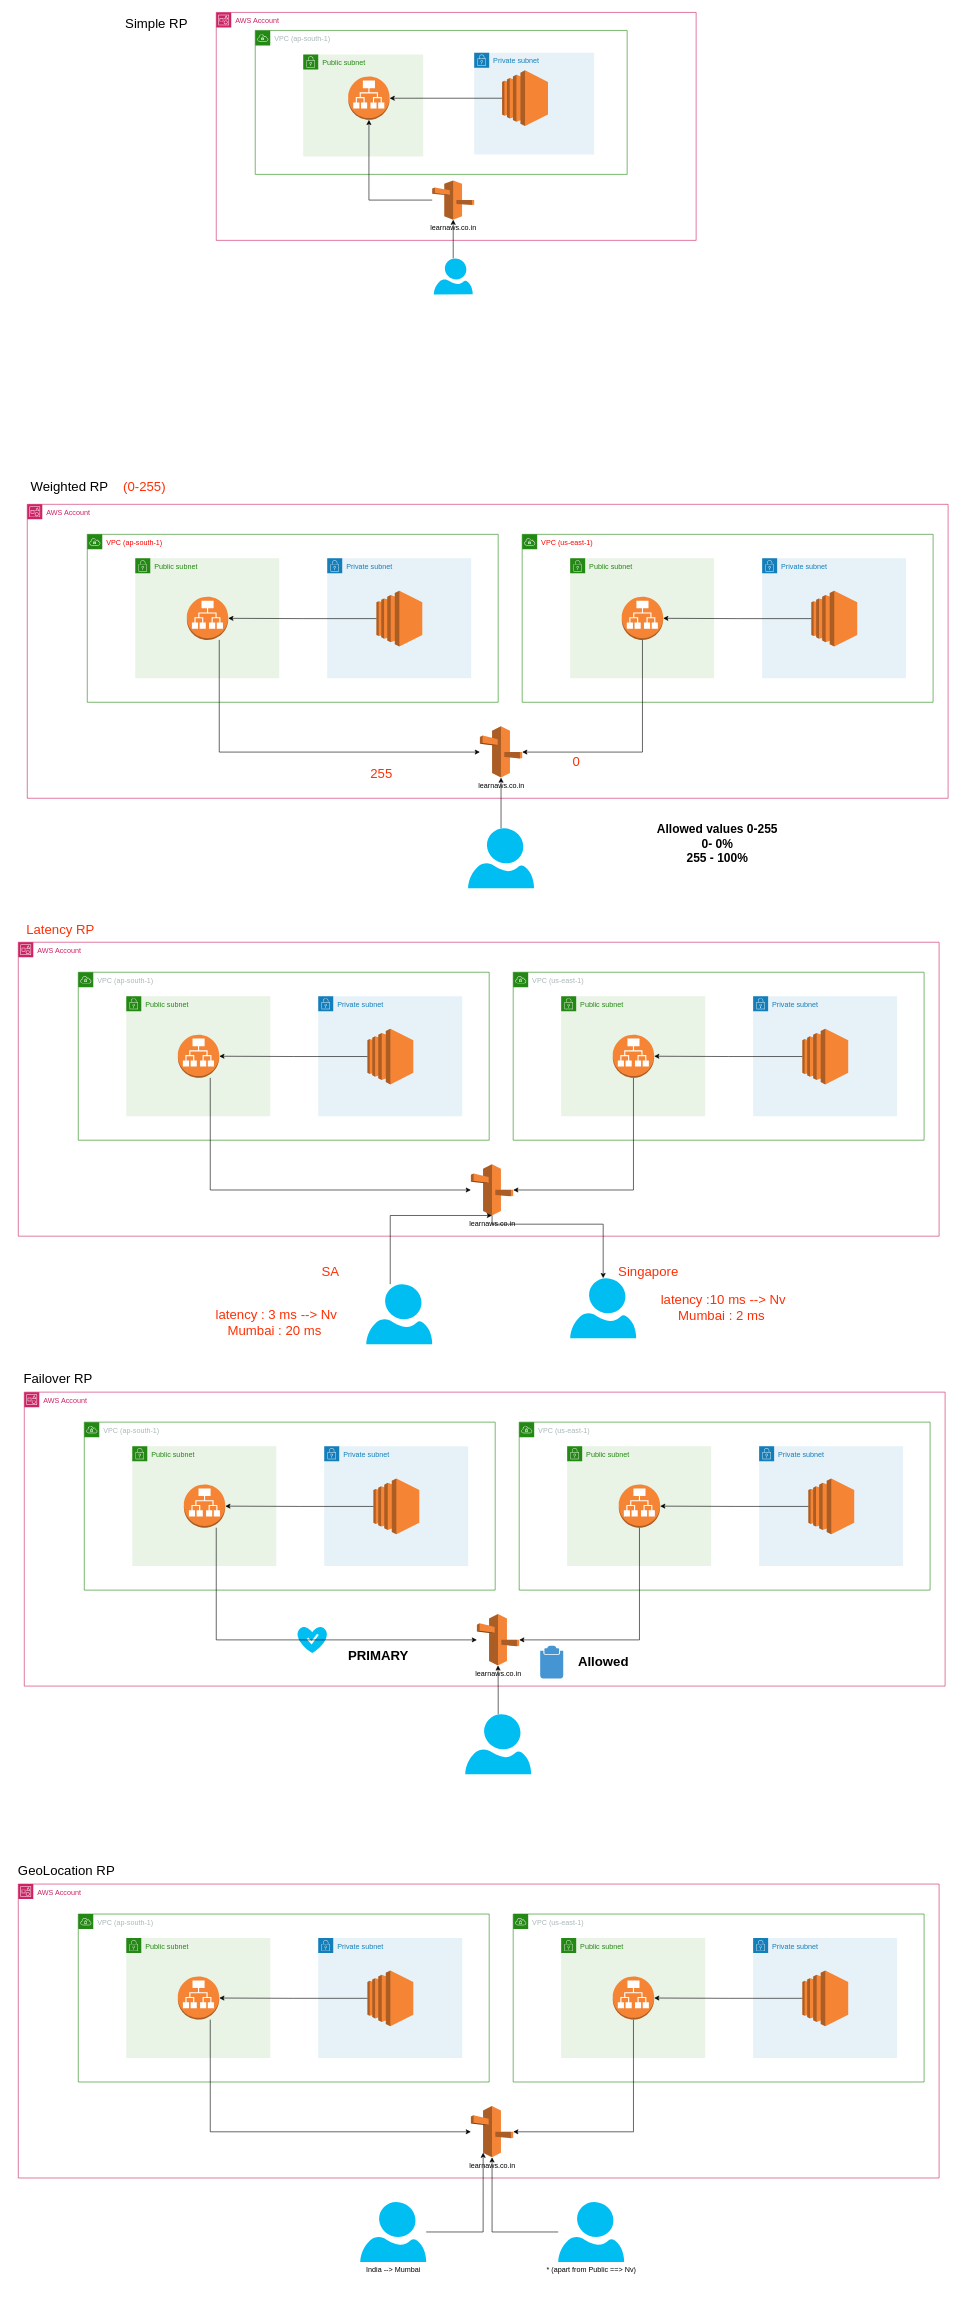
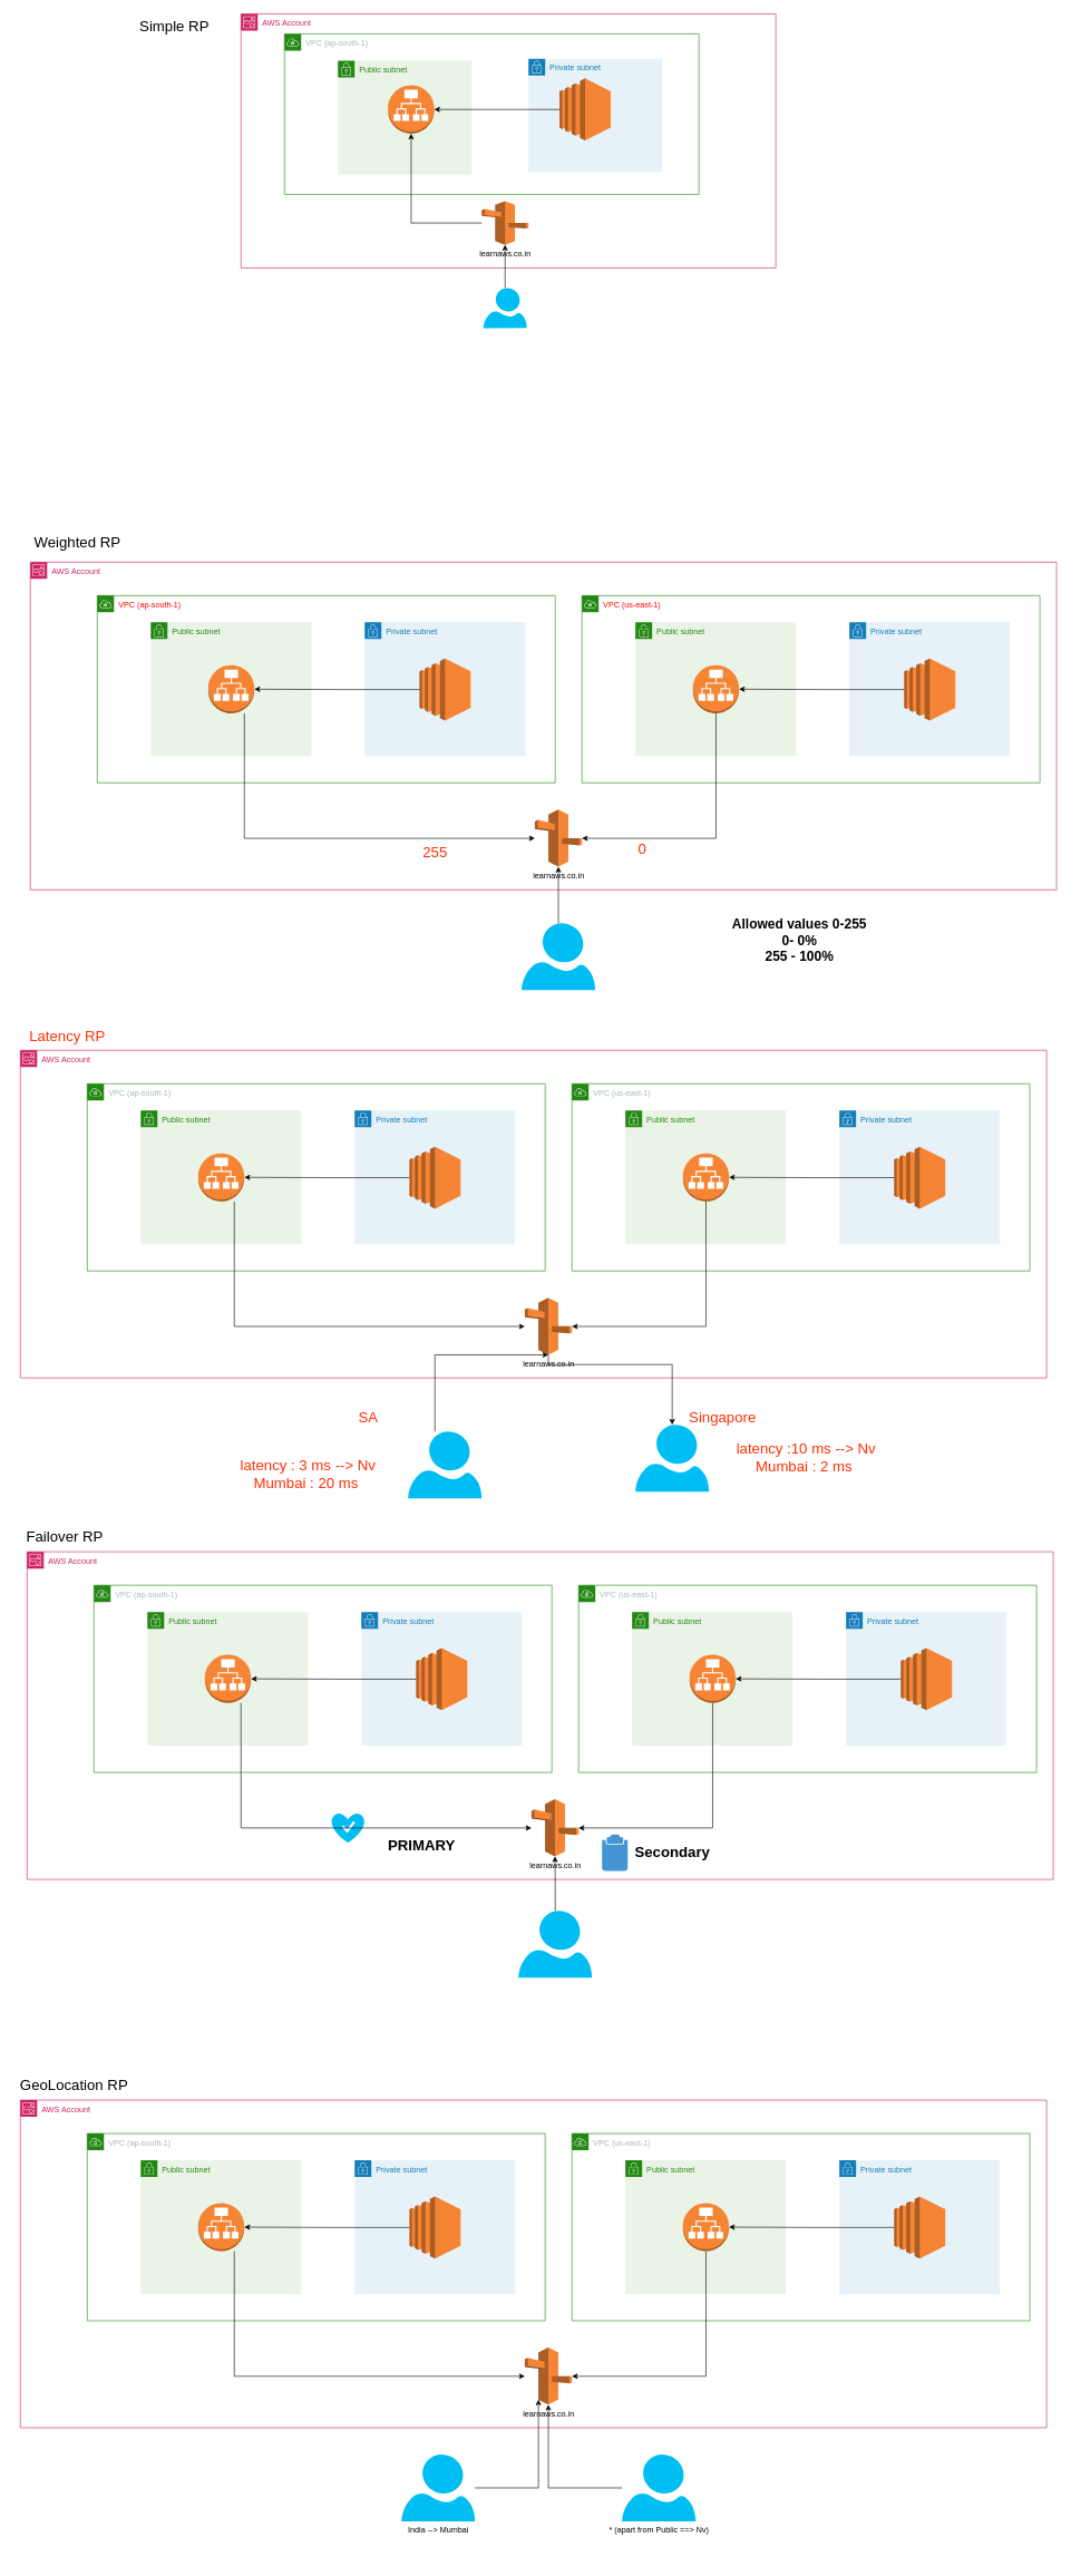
- <mxCell id="80" value="(0-255)" style="text;html=1;align=center;verticalAlign=middle;resizable=0;points=[];autosize=1;strokeColor=none;fillColor=none;fontSize=22;fontColor=#FF2F05;" parent="1" vertex="1"><mxGeometry x="195" y="791" width="90" height="40" as="geometry" /></mxCell>
- <mxCell id="78" value="&lt;font color=&quot;#ff2f05&quot;&gt;255&lt;/font&gt;" style="text;html=1;align=center;verticalAlign=middle;resizable=0;points=[];autosize=1;strokeColor=none;fillColor=none;fontSize=22;" parent="1" vertex="1"><mxGeometry x="605" y="1269" width="60" height="40" as="geometry" /></mxCell>
+ <mxCell id="78" value="&lt;font color=&quot;#ff2f05&quot;&gt;255&lt;/font&gt;" style="text;html=1;align=center;verticalAlign=middle;resizable=0;points=[];autosize=1;strokeColor=none;fillColor=none;fontSize=22;" parent="1" vertex="1"><mxGeometry x="620" y="1254" width="60" height="40" as="geometry" /></mxCell>
- <mxCell id="55" value="&lt;b&gt;Allowed&lt;/b&gt;" style="text;html=1;align=center;verticalAlign=middle;resizable=0;points=[];autosize=1;strokeColor=none;fillColor=none;fontSize=22;fontColor=#000000;" parent="35" vertex="1"><mxGeometry x="895" y="430" width="140" height="40" as="geometry" /></mxCell>
+ <mxCell id="55" value="&lt;b&gt;Secondary&lt;/b&gt;" style="text;html=1;align=center;verticalAlign=middle;resizable=0;points=[];autosize=1;strokeColor=none;fillColor=none;fontSize=22;fontColor=#000000;" parent="35" vertex="1"><mxGeometry x="895" y="430" width="140" height="40" as="geometry" /></mxCell>
